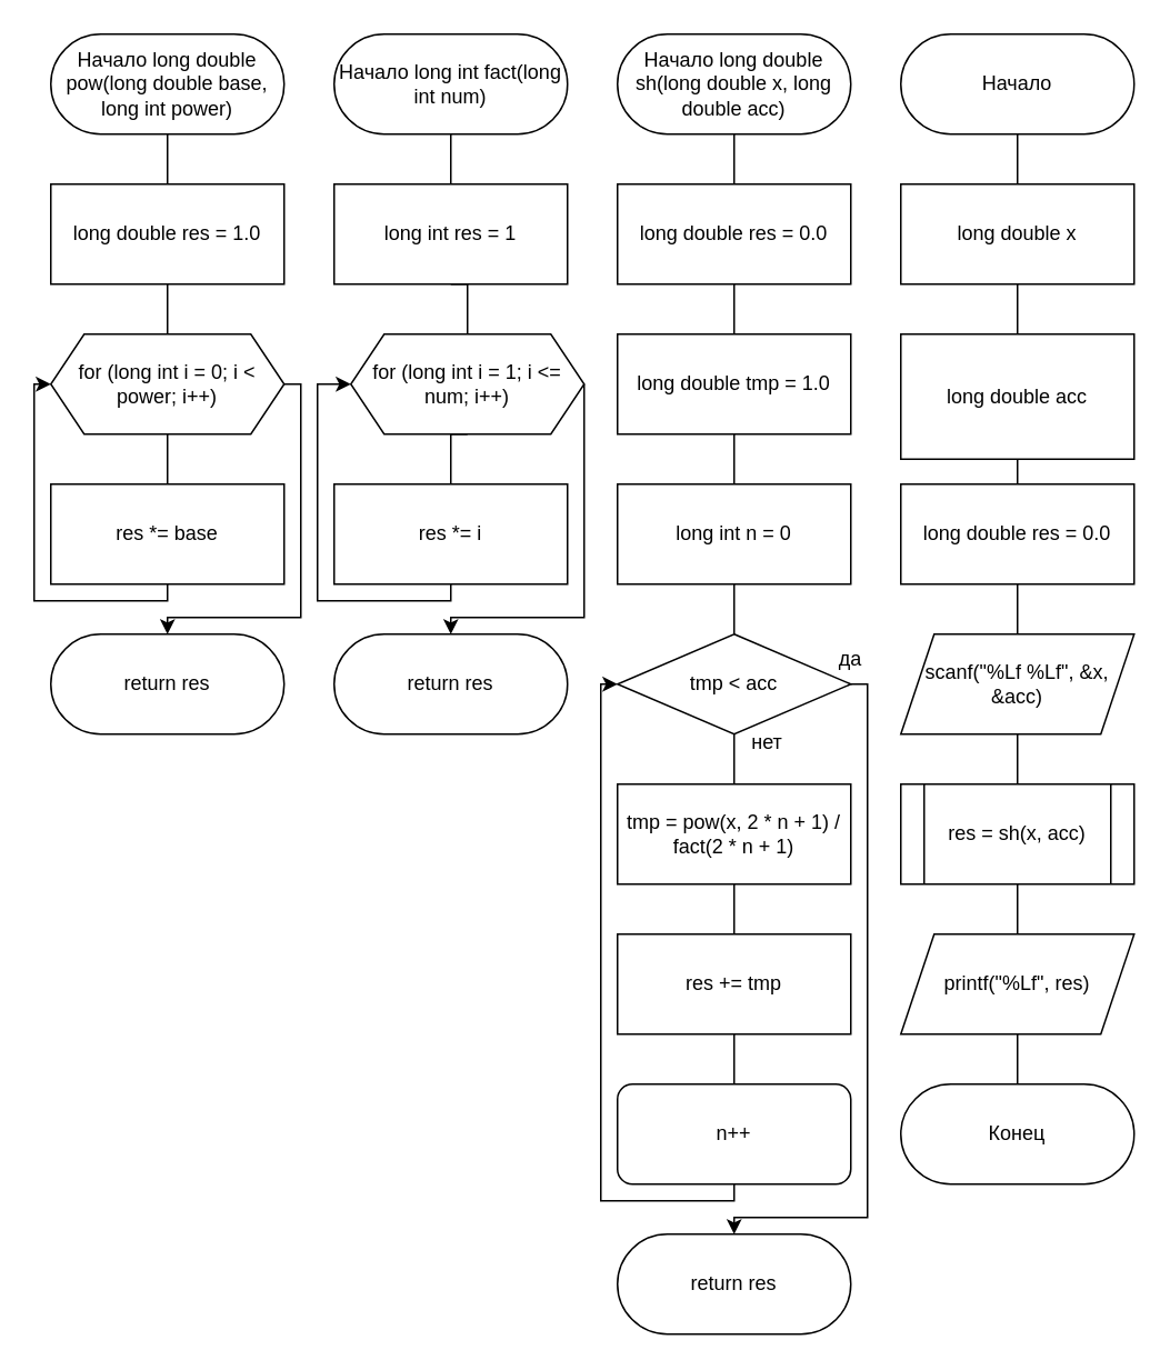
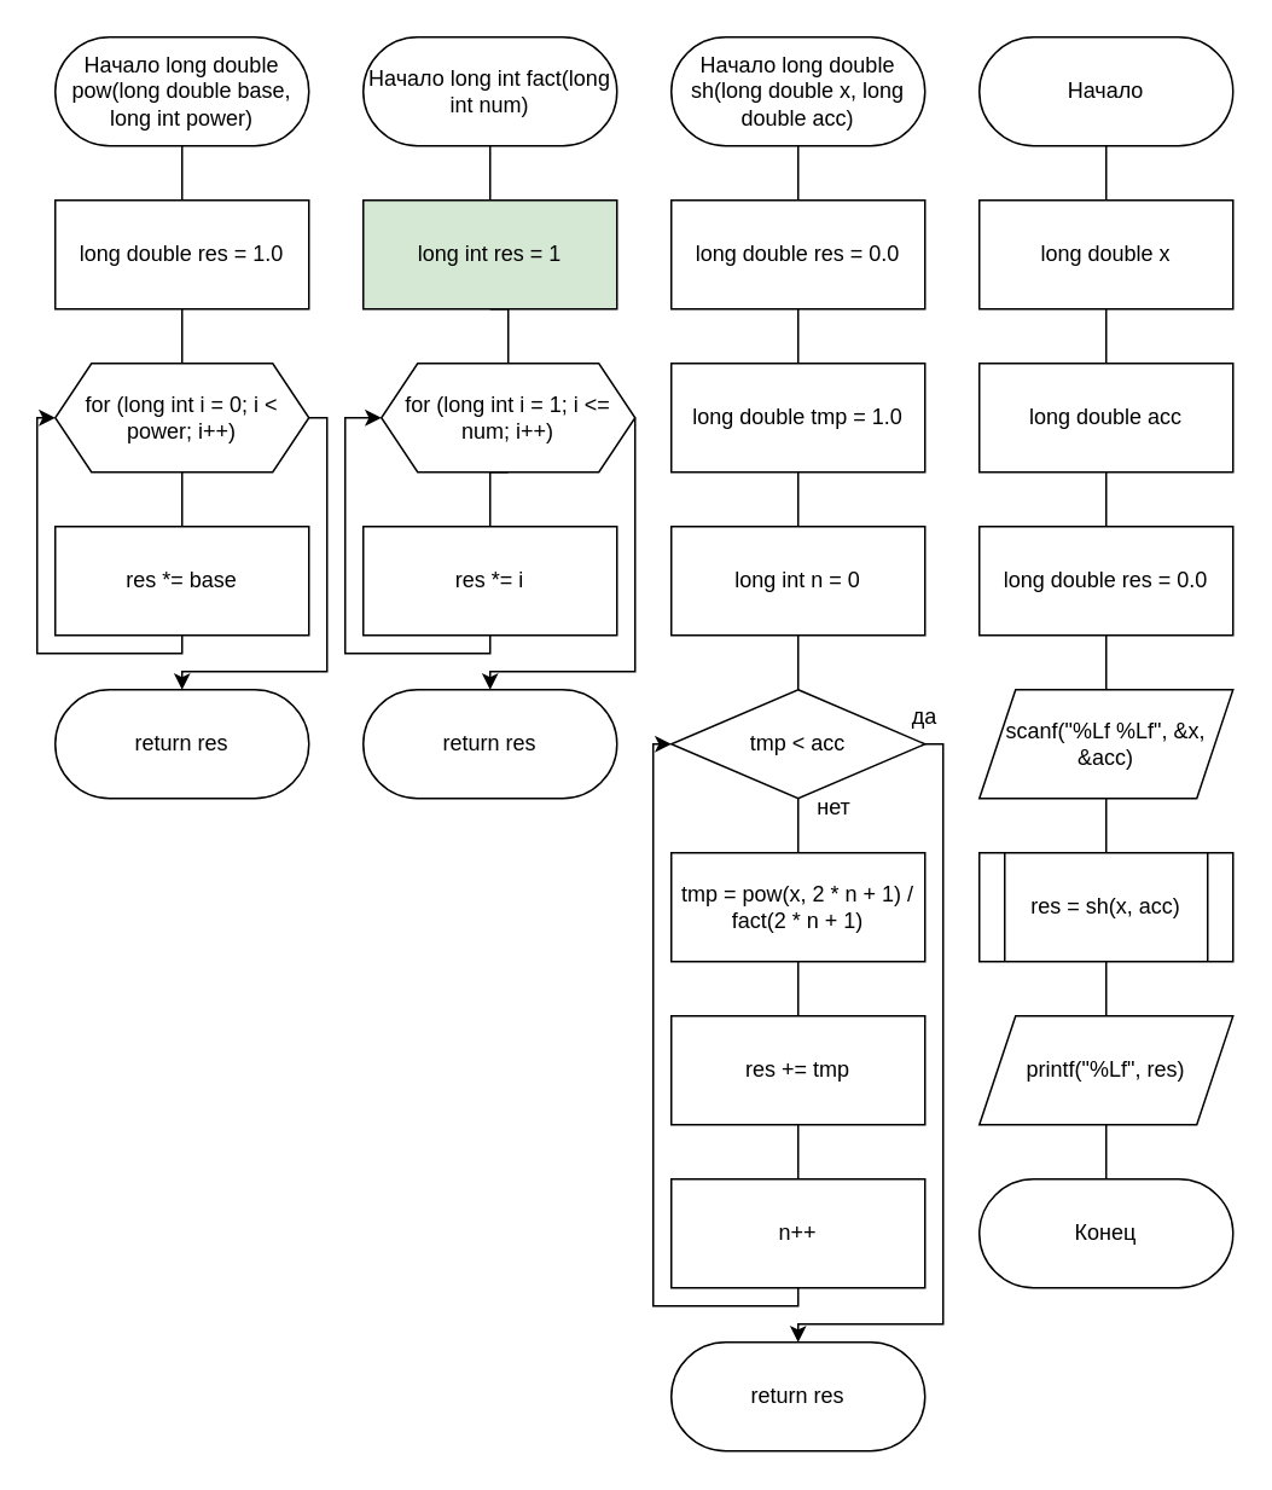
- <mxCell id="15" value="long int res = 1" style="rounded=0;whiteSpace=wrap;html=1;" parent="1" vertex="1"><mxGeometry x="200" y="110" width="140" height="60" as="geometry" /></mxCell>
+ <mxCell id="15" value="long int res = 1" style="rounded=0;whiteSpace=wrap;html=1;fillColor=#d5e8d4;" parent="1" vertex="1"><mxGeometry x="200" y="110" width="140" height="60" as="geometry" /></mxCell>
- <mxCell id="27" value="long double acc" style="rounded=0;whiteSpace=wrap;html=1;" vertex="1" parent="1"><mxGeometry x="540" y="200" width="140" height="75" as="geometry" /></mxCell>
+ <mxCell id="27" value="long double acc" style="rounded=0;whiteSpace=wrap;html=1;" vertex="1" parent="1"><mxGeometry x="540" y="200" width="140" height="60" as="geometry" /></mxCell>
- <mxCell id="43" value="n++" style="whiteSpace=wrap;html=1;rounded=1;" vertex="1" parent="1"><mxGeometry x="370" y="650" width="140" height="60" as="geometry" /></mxCell>
+ <mxCell id="43" value="n++" style="rounded=0;whiteSpace=wrap;html=1;" vertex="1" parent="1"><mxGeometry x="370" y="650" width="140" height="60" as="geometry" /></mxCell>
